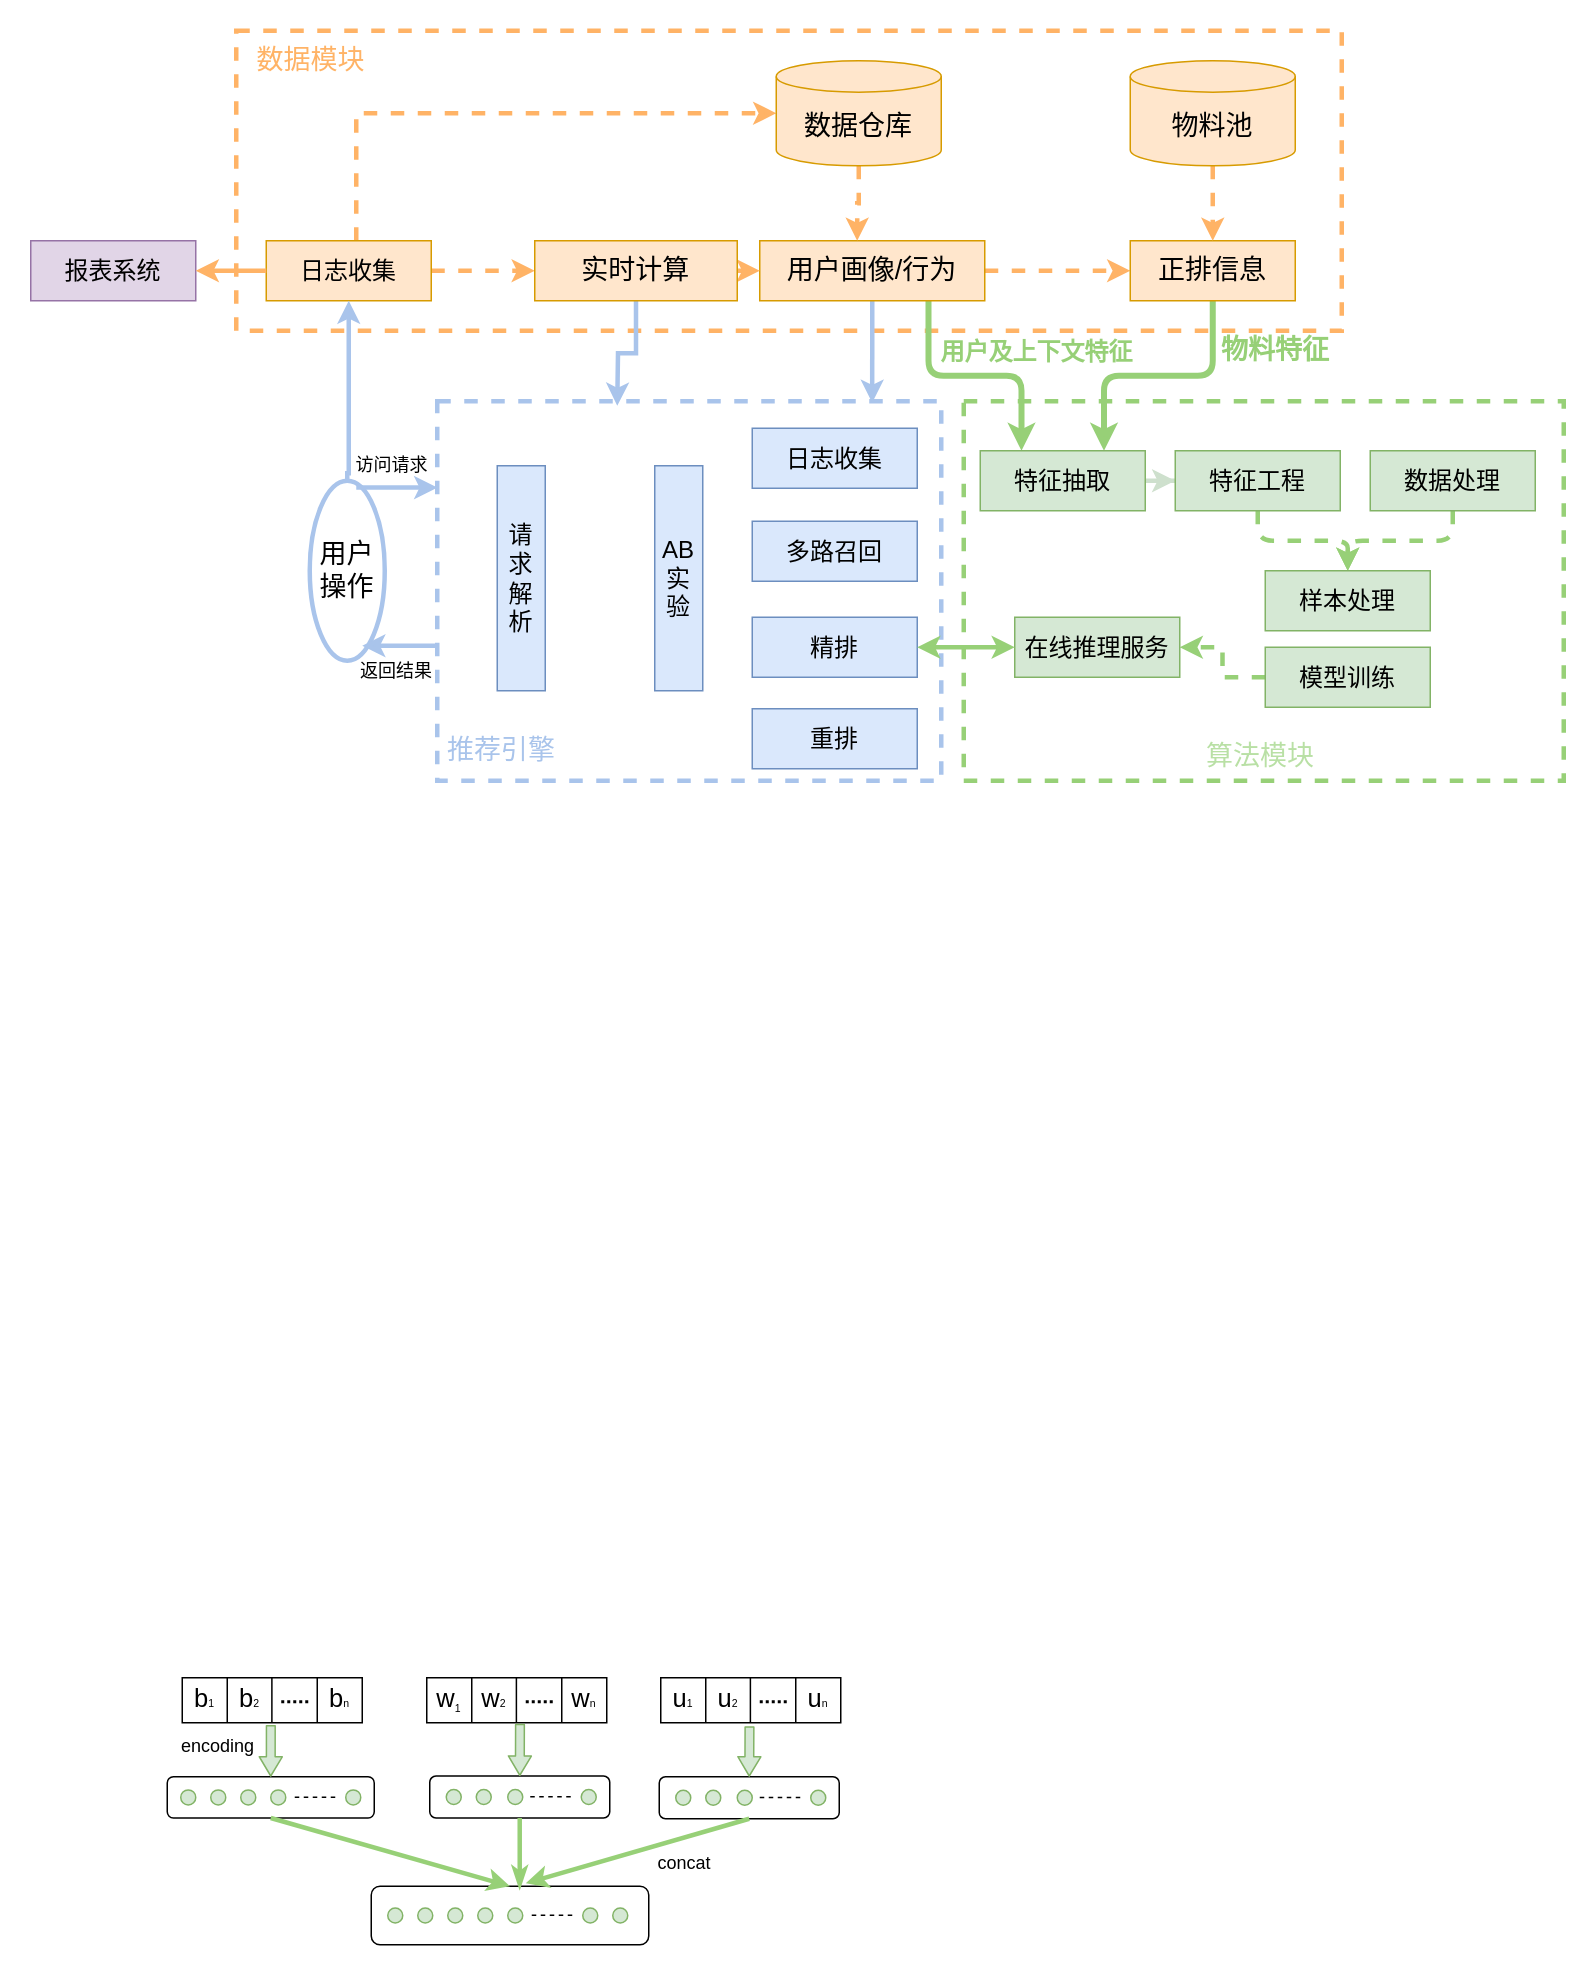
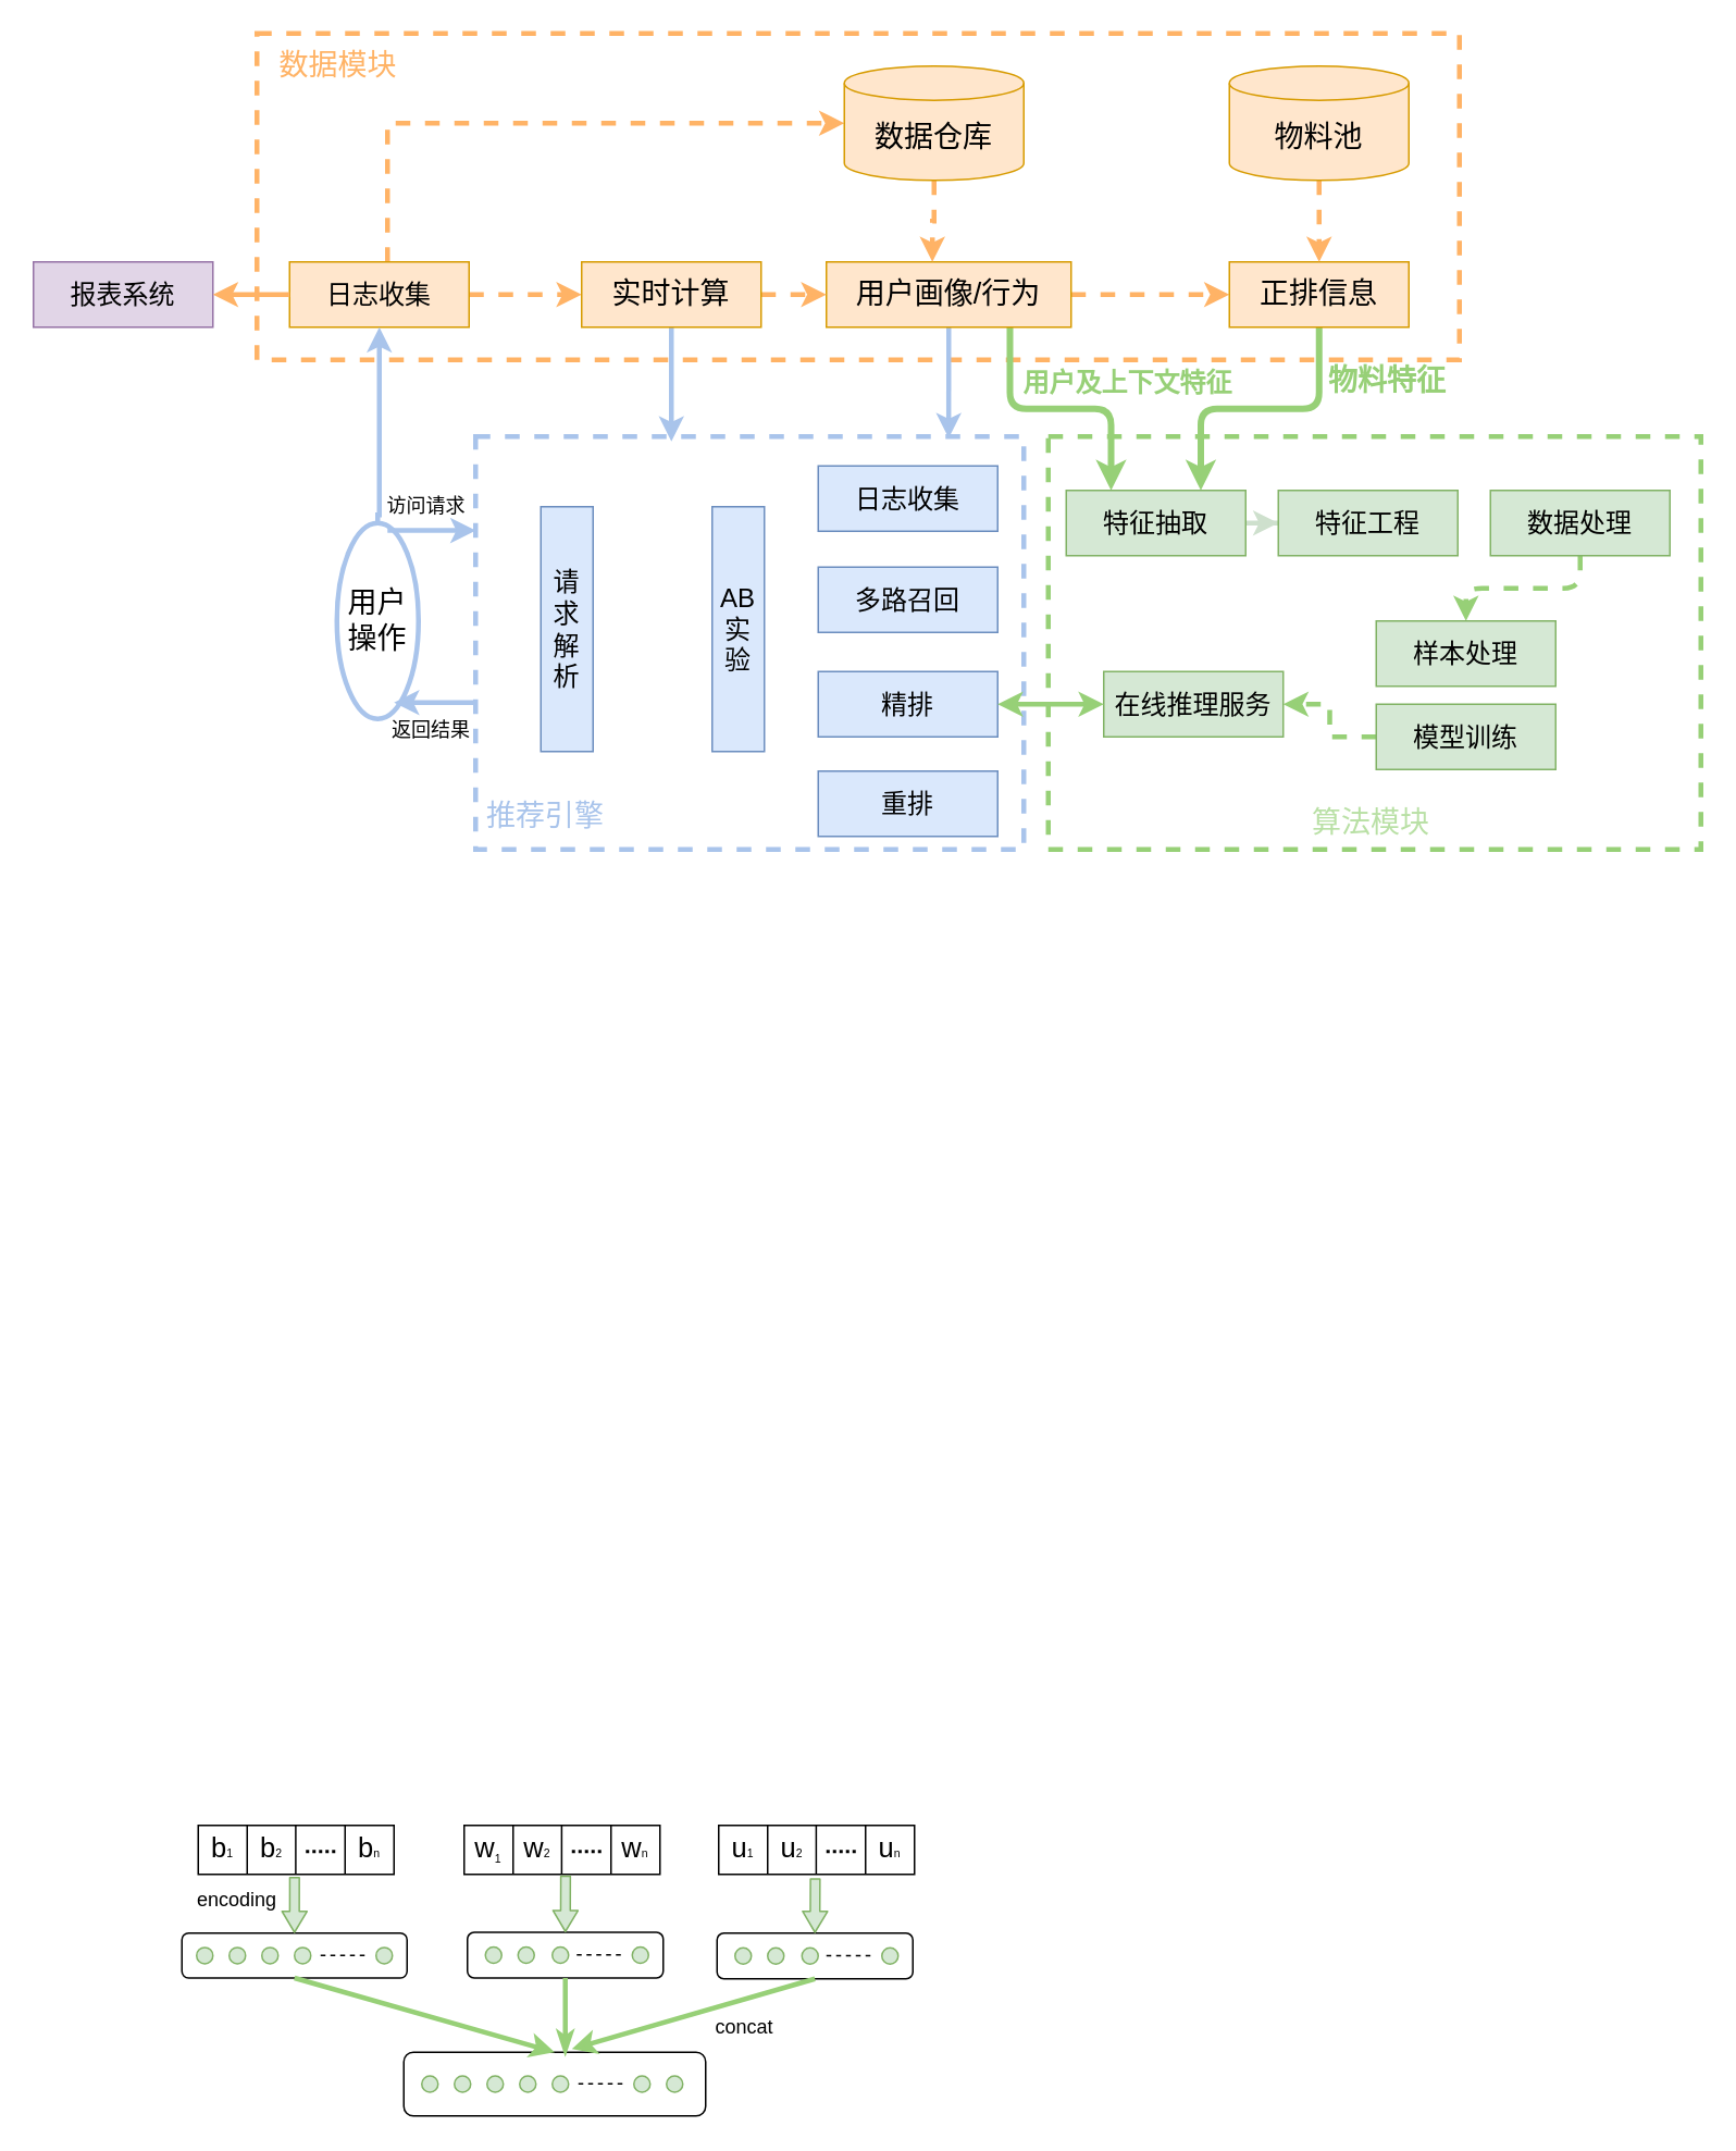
- <mxCell id="24" value="&lt;font style=&quot;font-size: 18px&quot;&gt;实时计算&lt;/font&gt;" style="rounded=0;whiteSpace=wrap;html=1;fillColor=#ffe6cc;strokeColor=#d79b00;" parent="1" vertex="1"><mxGeometry x="356" y="160" width="135" height="40" as="geometry" /></mxCell>
+ <mxCell id="24" value="&lt;font style=&quot;font-size: 18px&quot;&gt;实时计算&lt;/font&gt;" style="rounded=0;whiteSpace=wrap;html=1;fillColor=#ffe6cc;strokeColor=#d79b00;" parent="1" vertex="1"><mxGeometry x="356" y="160" width="110" height="40" as="geometry" /></mxCell>
- <mxCell id="47" style="edgeStyle=orthogonalEdgeStyle;rounded=1;orthogonalLoop=1;jettySize=auto;html=1;entryX=0.5;entryY=0;entryDx=0;entryDy=0;strokeWidth=3;fillColor=#d5e8d4;strokeColor=#97D077;dashed=1;" parent="1" source="48" target="51" edge="1"><mxGeometry relative="1" as="geometry" /></mxCell>
